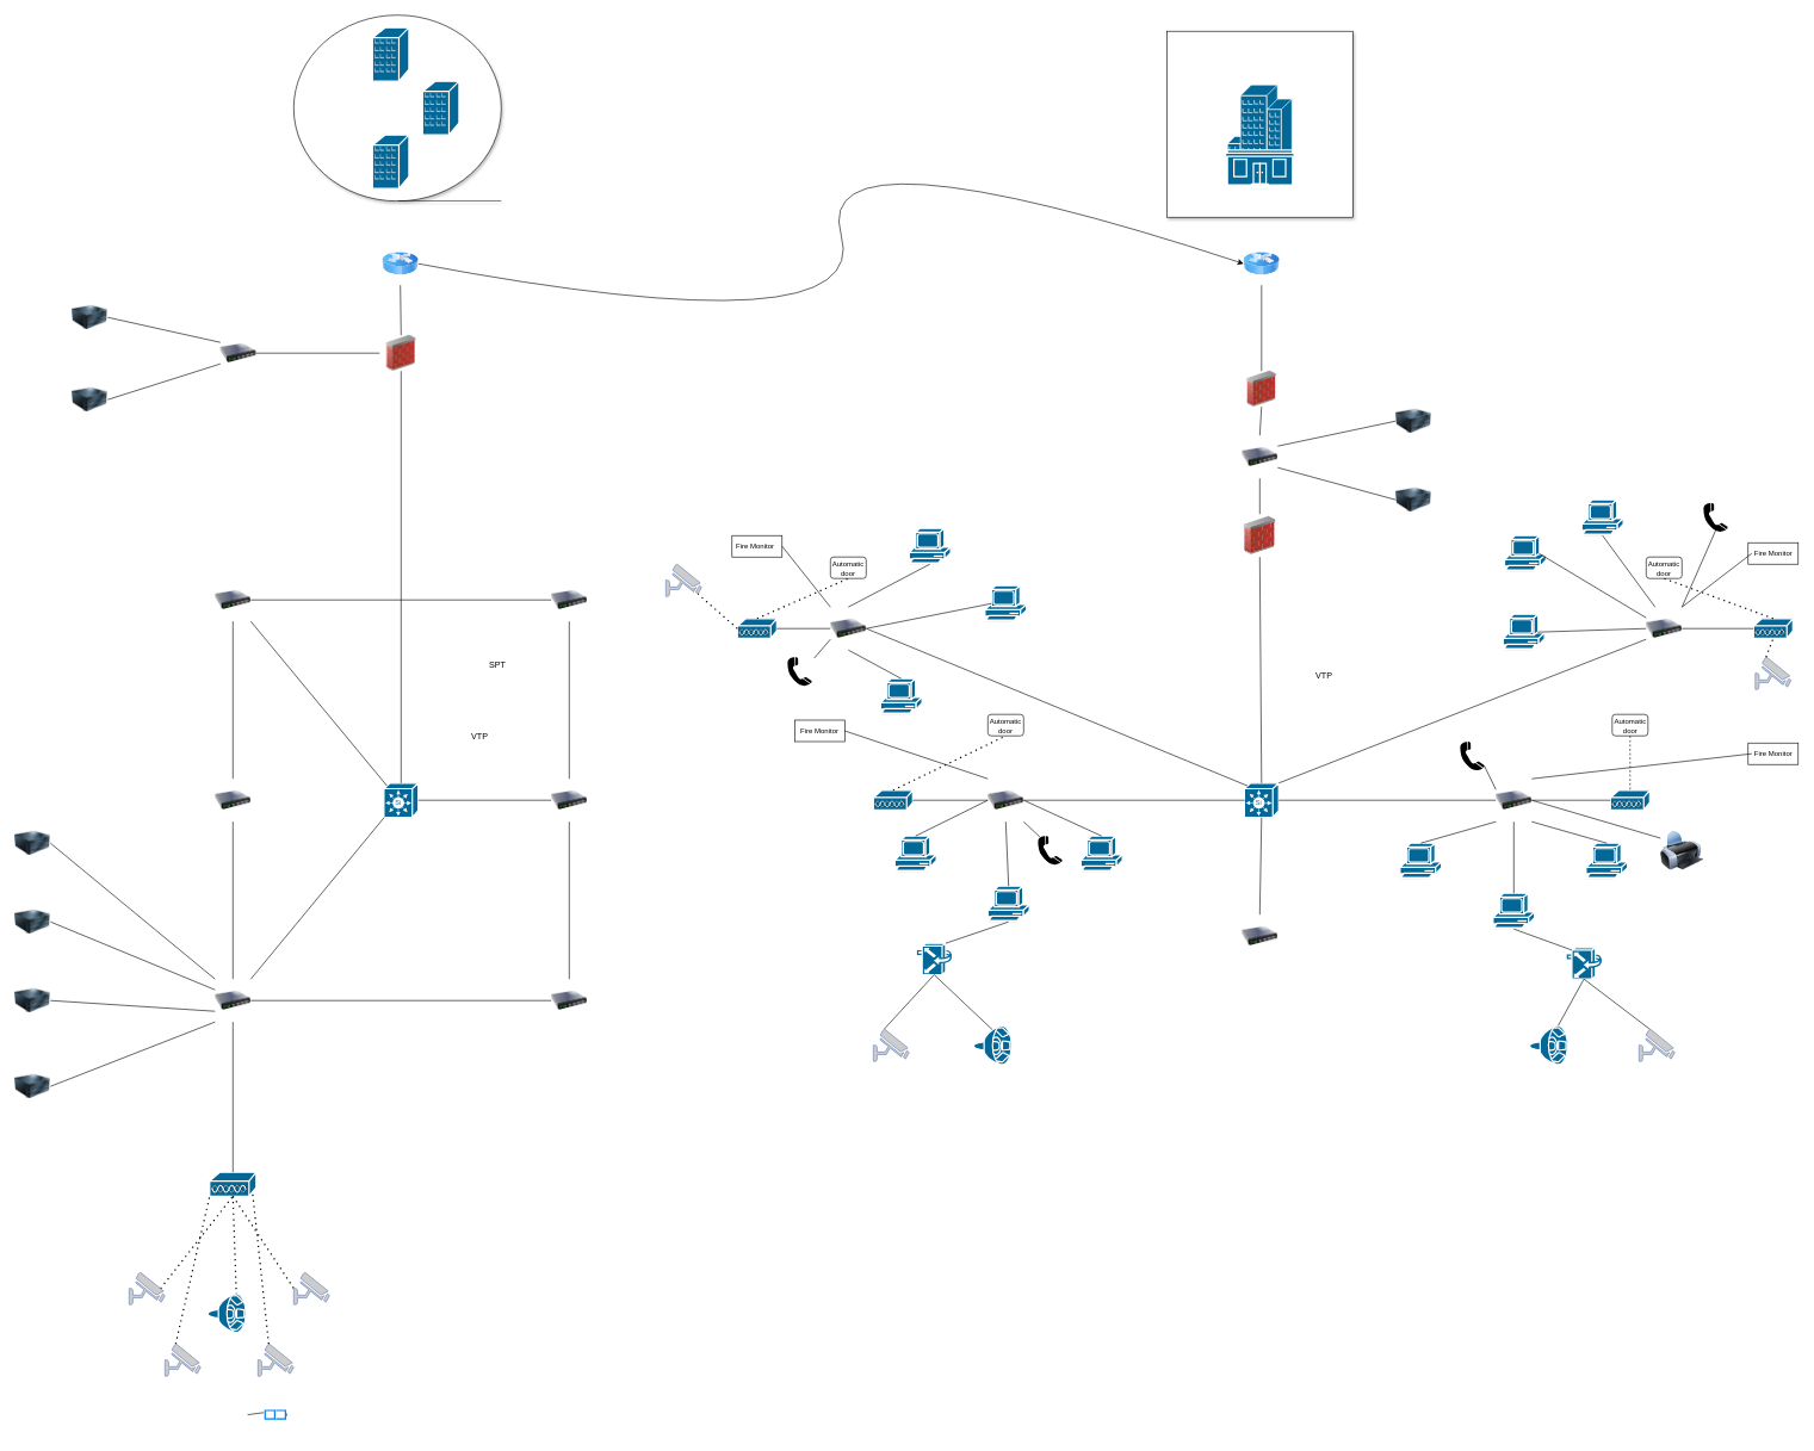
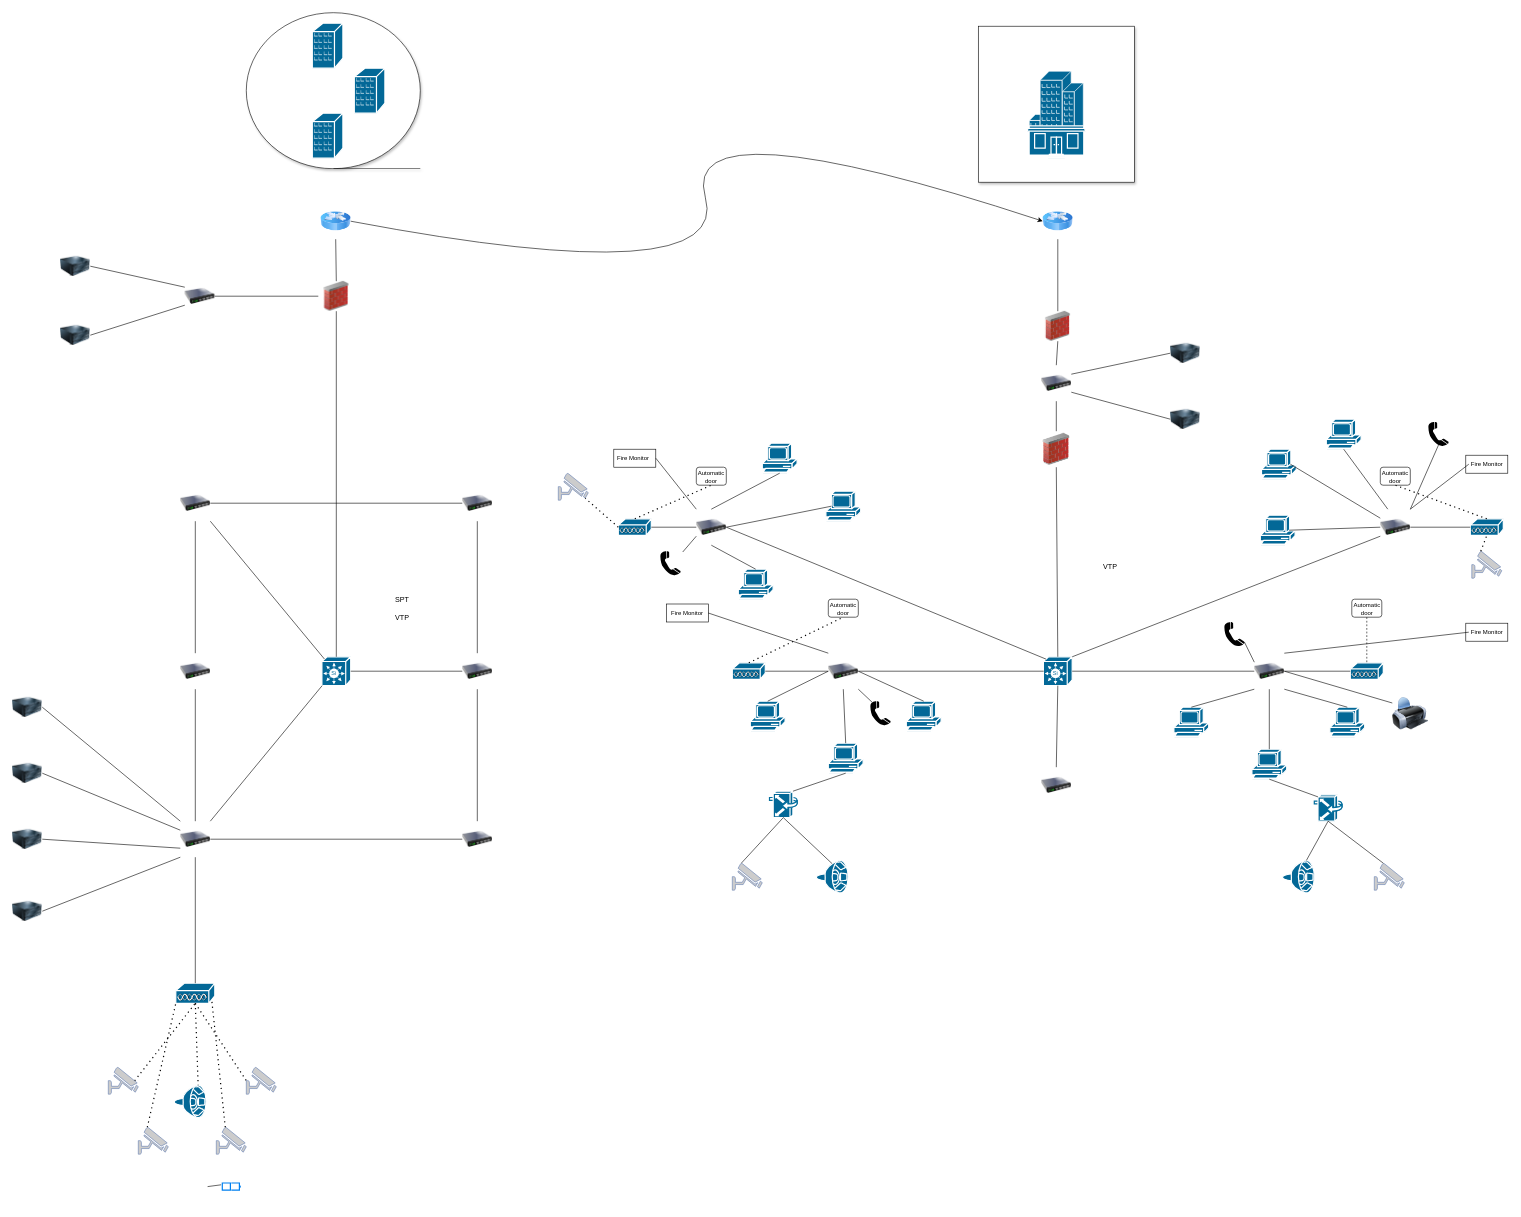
- <mxCell id="164" value="SPT" style="text;html=1;align=center;verticalAlign=middle;whiteSpace=wrap;rounded=0;" vertex="1" parent="1"><mxGeometry x="665" y="914" width="60" height="30" as="geometry" /></mxCell>
+ <mxCell id="164" value="SPT" style="text;html=1;align=center;verticalAlign=middle;whiteSpace=wrap;rounded=0;" vertex="1" parent="1"><mxGeometry x="640" y="984" width="60" height="30" as="geometry" /></mxCell>
